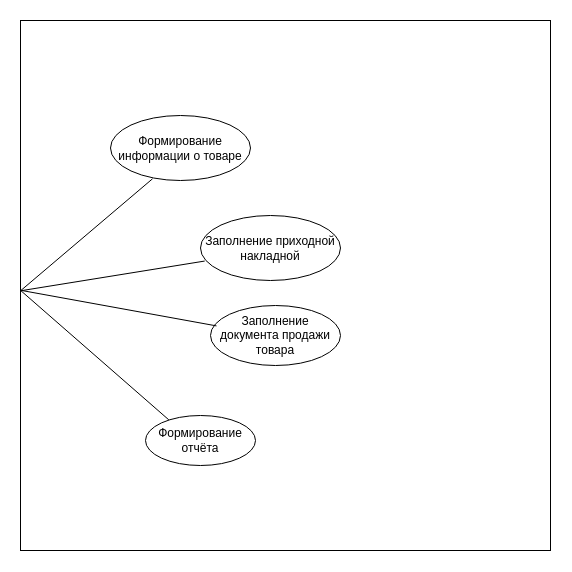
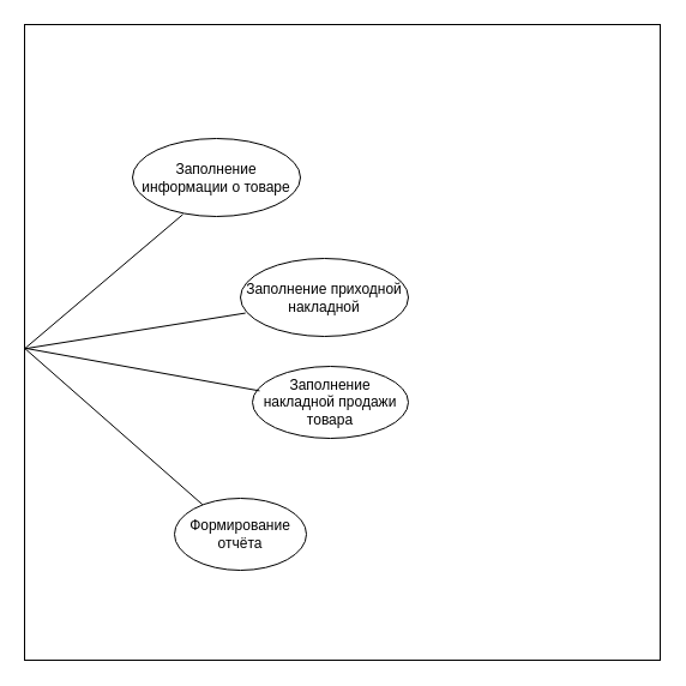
- <mxCell id="8" value="Формирование информации о товаре" style="ellipse;whiteSpace=wrap;html=1;" vertex="1" parent="1"><mxGeometry x="110" y="115" width="140" height="65" as="geometry" /></mxCell>
+ <mxCell id="8" value="Заполнение информации о товаре" style="ellipse;whiteSpace=wrap;html=1;" vertex="1" parent="1"><mxGeometry x="110" y="115" width="140" height="65" as="geometry" /></mxCell>
- <mxCell id="3" value="Заполнение документа продажи товара" style="ellipse;whiteSpace=wrap;html=1;" vertex="1" parent="1"><mxGeometry x="210" y="305" width="130" height="60" as="geometry" /></mxCell>
+ <mxCell id="3" value="Заполнение накладной продажи товара" style="ellipse;whiteSpace=wrap;html=1;" vertex="1" parent="1"><mxGeometry x="210" y="305" width="130" height="60" as="geometry" /></mxCell>
- <mxCell id="4" value="Формирование отчёта" style="ellipse;whiteSpace=wrap;html=1;" vertex="1" parent="1"><mxGeometry x="145" y="415" width="110" height="50" as="geometry" /></mxCell>
+ <mxCell id="4" value="Формирование отчёта" style="ellipse;whiteSpace=wrap;html=1;" vertex="1" parent="1"><mxGeometry x="145" y="415" width="110" height="60" as="geometry" /></mxCell>
